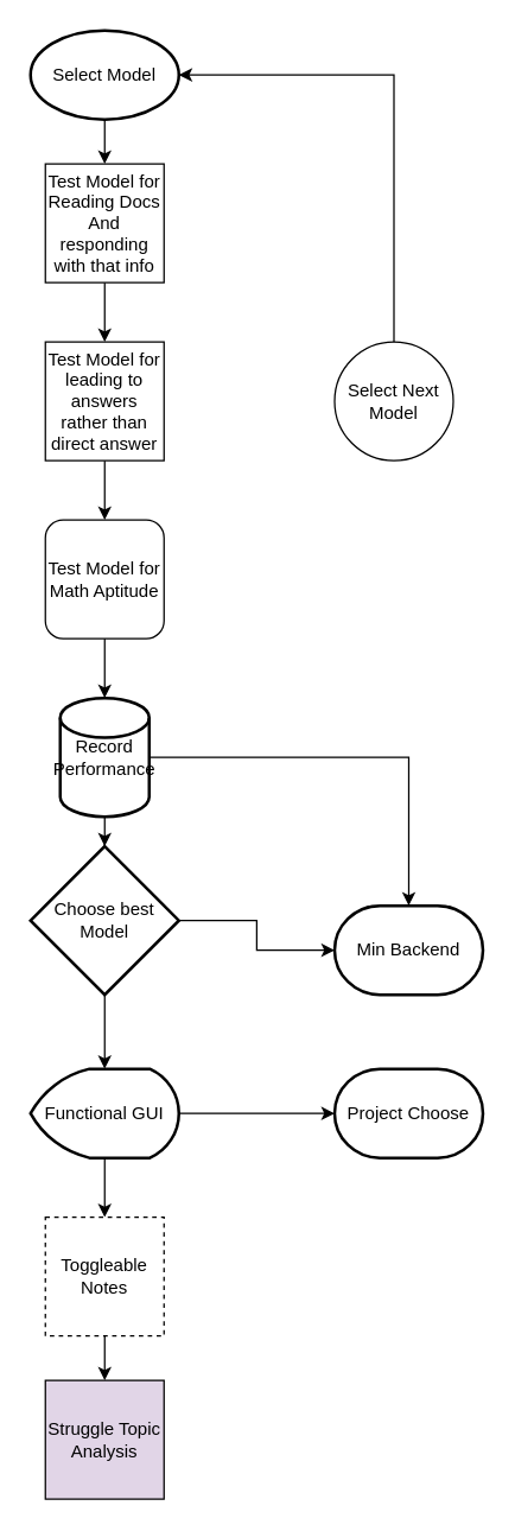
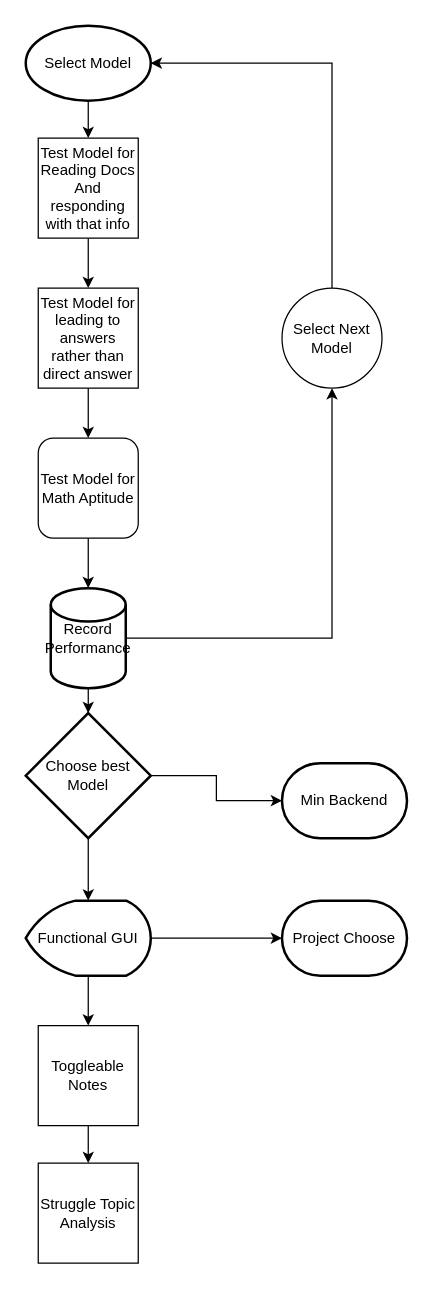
- <mxCell id="9" style="edgeStyle=orthogonalEdgeStyle;rounded=0;orthogonalLoop=1;jettySize=auto;html=1;" edge="1" parent="1" source="11" target="21"><mxGeometry relative="1" as="geometry" /></mxCell>
+ <mxCell id="9" style="edgeStyle=orthogonalEdgeStyle;rounded=0;orthogonalLoop=1;jettySize=auto;html=1;entryX=0.5;entryY=1;entryDx=0;entryDy=0;" edge="1" parent="1" source="11" target="13"><mxGeometry relative="1" as="geometry" /></mxCell>
- <mxCell id="19" value="Toggleable Notes" style="whiteSpace=wrap;html=1;aspect=fixed;dashed=1;" vertex="1" parent="1"><mxGeometry x="30" y="820" width="80" height="80" as="geometry" /></mxCell>
+ <mxCell id="19" value="Toggleable Notes" style="whiteSpace=wrap;html=1;aspect=fixed;" vertex="1" parent="1"><mxGeometry x="30" y="820" width="80" height="80" as="geometry" /></mxCell>
- <mxCell id="25" value="Struggle Topic Analysis" style="whiteSpace=wrap;html=1;aspect=fixed;fillColor=#e1d5e7;" vertex="1" parent="1"><mxGeometry x="30" y="930" width="80" height="80" as="geometry" /></mxCell>
+ <mxCell id="25" value="Struggle Topic Analysis" style="whiteSpace=wrap;html=1;aspect=fixed;" vertex="1" parent="1"><mxGeometry x="30" y="930" width="80" height="80" as="geometry" /></mxCell>
